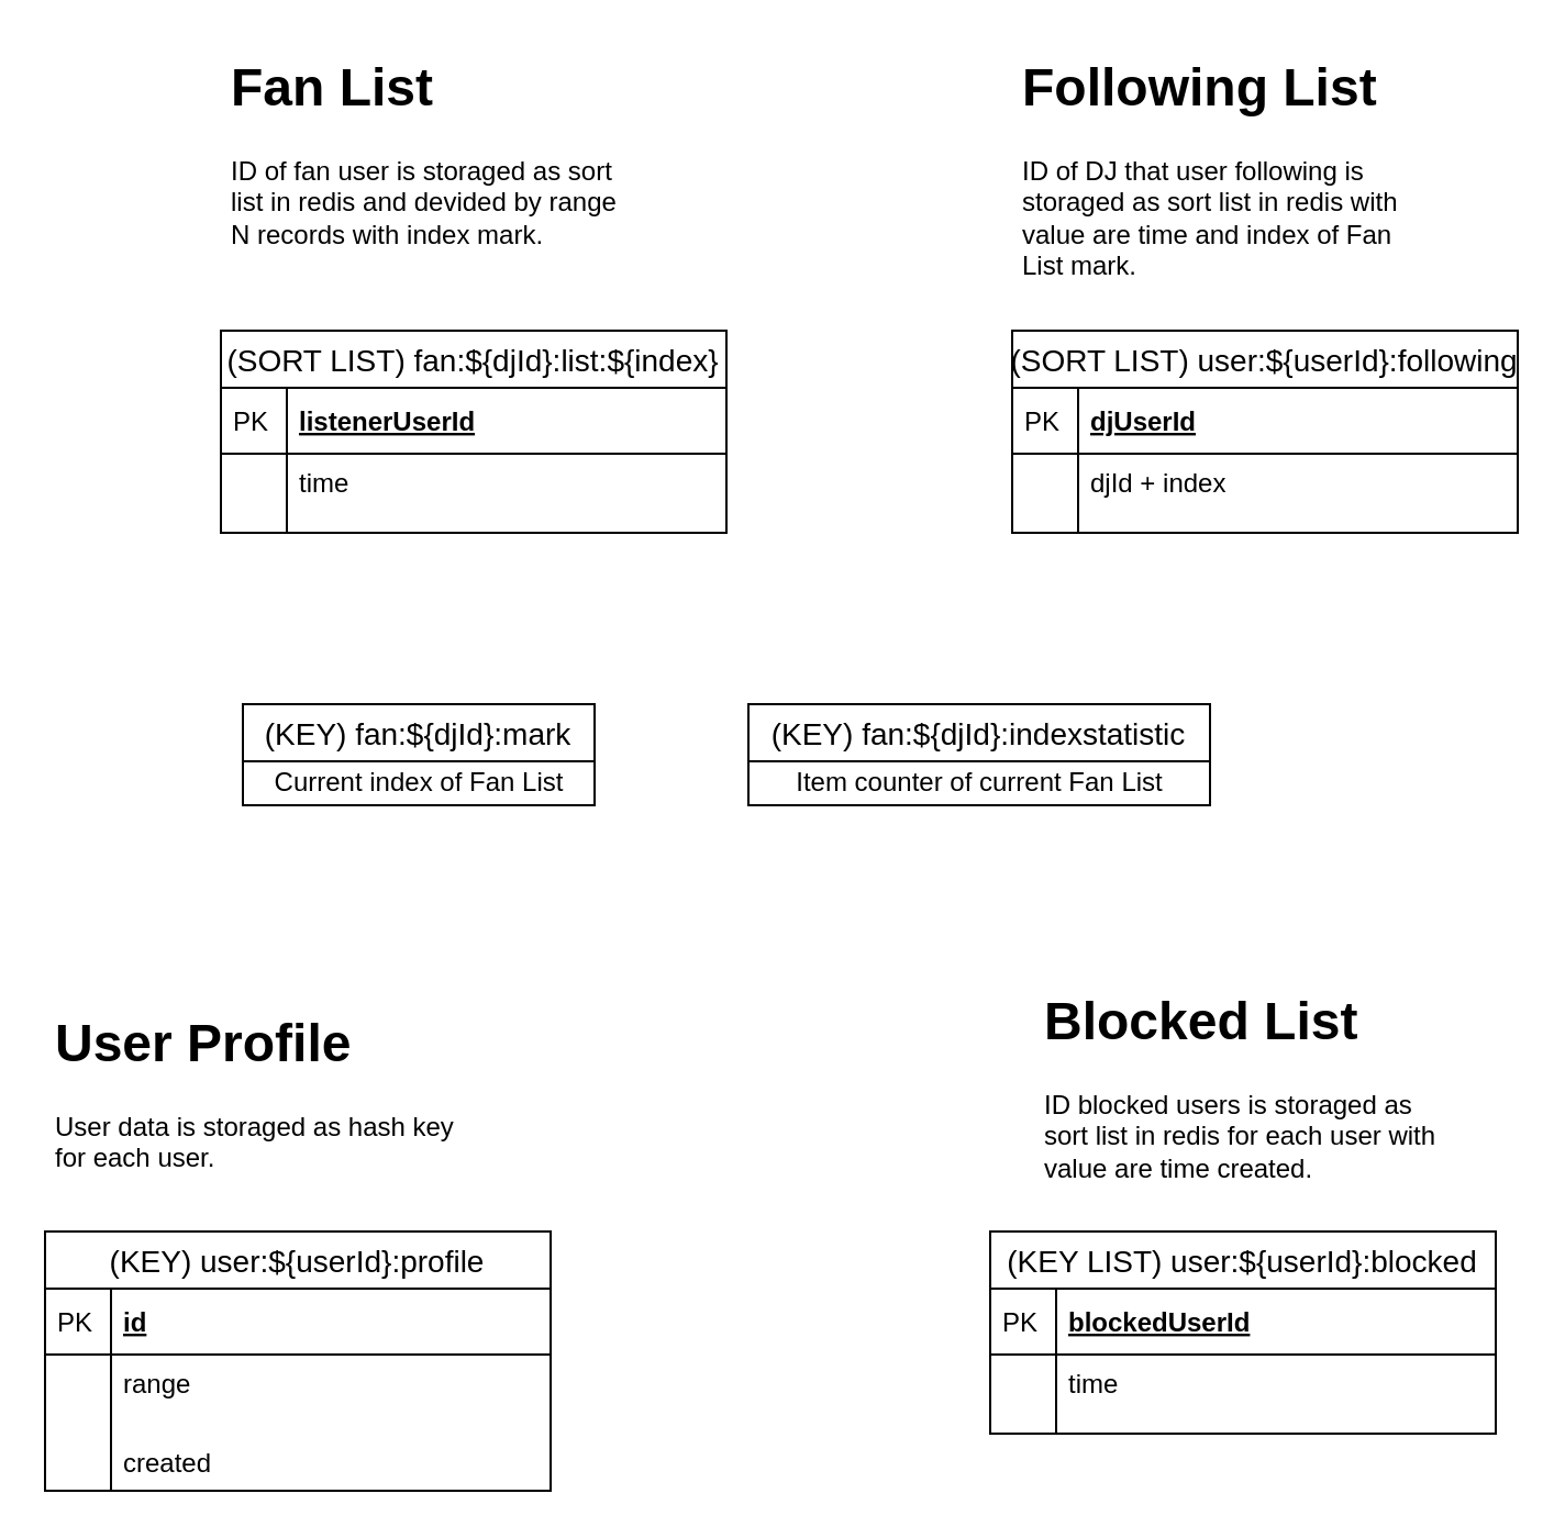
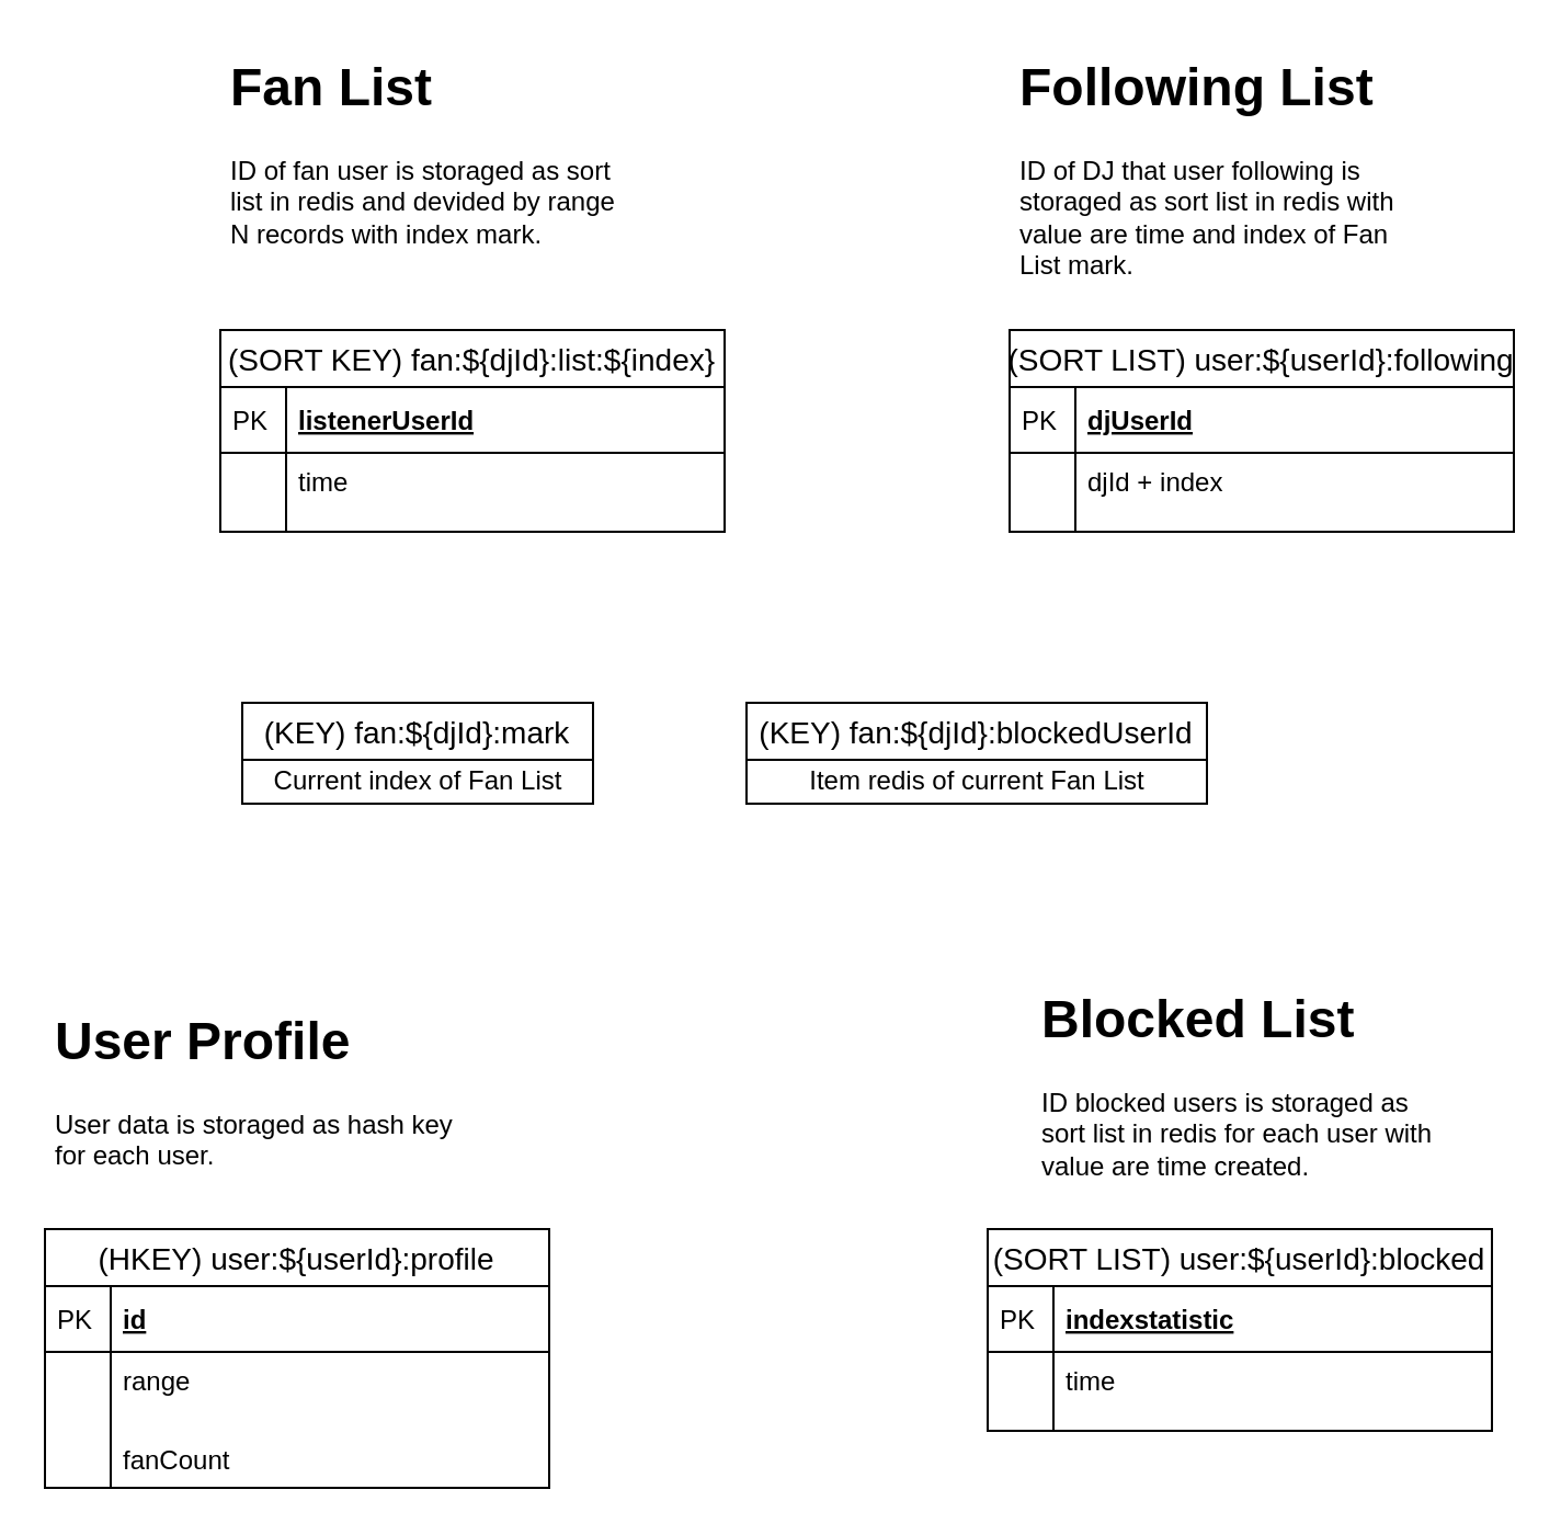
- <mxCell id="2" value="(SORT LIST) fan:${djId}:list:${index}" style="swimlane;fontStyle=0;childLayout=stackLayout;horizontal=1;startSize=26;horizontalStack=0;resizeParent=1;resizeParentMax=0;resizeLast=0;collapsible=1;marginBottom=0;align=center;fontSize=14;" vertex="1" parent="1"><mxGeometry x="100" y="150" width="230" height="92" as="geometry" /></mxCell>
+ <mxCell id="2" value="(SORT KEY) fan:${djId}:list:${index}" style="swimlane;fontStyle=0;childLayout=stackLayout;horizontal=1;startSize=26;horizontalStack=0;resizeParent=1;resizeParentMax=0;resizeLast=0;collapsible=1;marginBottom=0;align=center;fontSize=14;" vertex="1" parent="1"><mxGeometry x="100" y="150" width="230" height="92" as="geometry" /></mxCell>
- <mxCell id="18" value="(KEY) fan:${djId}:indexstatistic" style="swimlane;fontStyle=0;childLayout=stackLayout;horizontal=1;startSize=26;horizontalStack=0;resizeParent=1;resizeParentMax=0;resizeLast=0;collapsible=1;marginBottom=0;align=center;fontSize=14;" vertex="1" parent="1"><mxGeometry x="340" y="320" width="210" height="46" as="geometry" /></mxCell>
+ <mxCell id="18" value="(KEY) fan:${djId}:blockedUserId" style="swimlane;fontStyle=0;childLayout=stackLayout;horizontal=1;startSize=26;horizontalStack=0;resizeParent=1;resizeParentMax=0;resizeLast=0;collapsible=1;marginBottom=0;align=center;fontSize=14;" vertex="1" parent="1"><mxGeometry x="340" y="320" width="210" height="46" as="geometry" /></mxCell>
- <mxCell id="19" value="Item counter of current Fan List" style="text;html=1;align=center;verticalAlign=middle;resizable=0;points=[];autosize=1;" vertex="1" parent="18"><mxGeometry y="26" width="210" height="20" as="geometry" /></mxCell>
+ <mxCell id="19" value="Item redis of current Fan List" style="text;html=1;align=center;verticalAlign=middle;resizable=0;points=[];autosize=1;" vertex="1" parent="18"><mxGeometry y="26" width="210" height="20" as="geometry" /></mxCell>
- <mxCell id="27" value="(KEY) user:${userId}:profile" style="swimlane;fontStyle=0;childLayout=stackLayout;horizontal=1;startSize=26;horizontalStack=0;resizeParent=1;resizeParentMax=0;resizeLast=0;collapsible=1;marginBottom=0;align=center;fontSize=14;" vertex="1" parent="1"><mxGeometry x="20" y="560" width="230" height="118" as="geometry" /></mxCell>
+ <mxCell id="27" value="(HKEY) user:${userId}:profile" style="swimlane;fontStyle=0;childLayout=stackLayout;horizontal=1;startSize=26;horizontalStack=0;resizeParent=1;resizeParentMax=0;resizeLast=0;collapsible=1;marginBottom=0;align=center;fontSize=14;" vertex="1" parent="1"><mxGeometry x="20" y="560" width="230" height="118" as="geometry" /></mxCell>
- <mxCell id="20" value="(KEY LIST) user:${userId}:blocked" style="swimlane;fontStyle=0;childLayout=stackLayout;horizontal=1;startSize=26;horizontalStack=0;resizeParent=1;resizeParentMax=0;resizeLast=0;collapsible=1;marginBottom=0;align=center;fontSize=14;" vertex="1" parent="1"><mxGeometry x="450" y="560" width="230" height="92" as="geometry" /></mxCell>
+ <mxCell id="20" value="(SORT LIST) user:${userId}:blocked" style="swimlane;fontStyle=0;childLayout=stackLayout;horizontal=1;startSize=26;horizontalStack=0;resizeParent=1;resizeParentMax=0;resizeLast=0;collapsible=1;marginBottom=0;align=center;fontSize=14;" vertex="1" parent="1"><mxGeometry x="450" y="560" width="230" height="92" as="geometry" /></mxCell>
- <mxCell id="21" value="blockedUserId" style="shape=partialRectangle;top=0;left=0;right=0;bottom=1;align=left;verticalAlign=middle;fillColor=none;spacingLeft=34;spacingRight=4;overflow=hidden;rotatable=0;points=[[0,0.5],[1,0.5]];portConstraint=eastwest;dropTarget=0;fontStyle=5;fontSize=12;" vertex="1" parent="20"><mxGeometry y="26" width="230" height="30" as="geometry" /></mxCell>
+ <mxCell id="21" value="indexstatistic" style="shape=partialRectangle;top=0;left=0;right=0;bottom=1;align=left;verticalAlign=middle;fillColor=none;spacingLeft=34;spacingRight=4;overflow=hidden;rotatable=0;points=[[0,0.5],[1,0.5]];portConstraint=eastwest;dropTarget=0;fontStyle=5;fontSize=12;" vertex="1" parent="20"><mxGeometry y="26" width="230" height="30" as="geometry" /></mxCell>
- <mxCell id="34" value="created" style="shape=partialRectangle;top=0;left=0;right=0;bottom=0;align=left;verticalAlign=top;fillColor=none;spacingLeft=34;spacingRight=4;overflow=hidden;rotatable=0;points=[[0,0.5],[1,0.5]];portConstraint=eastwest;dropTarget=0;fontSize=12;" vertex="1" parent="27"><mxGeometry y="92" width="230" height="26" as="geometry" /></mxCell>
+ <mxCell id="34" value="fanCount" style="shape=partialRectangle;top=0;left=0;right=0;bottom=0;align=left;verticalAlign=top;fillColor=none;spacingLeft=34;spacingRight=4;overflow=hidden;rotatable=0;points=[[0,0.5],[1,0.5]];portConstraint=eastwest;dropTarget=0;fontSize=12;" vertex="1" parent="27"><mxGeometry y="92" width="230" height="26" as="geometry" /></mxCell>
